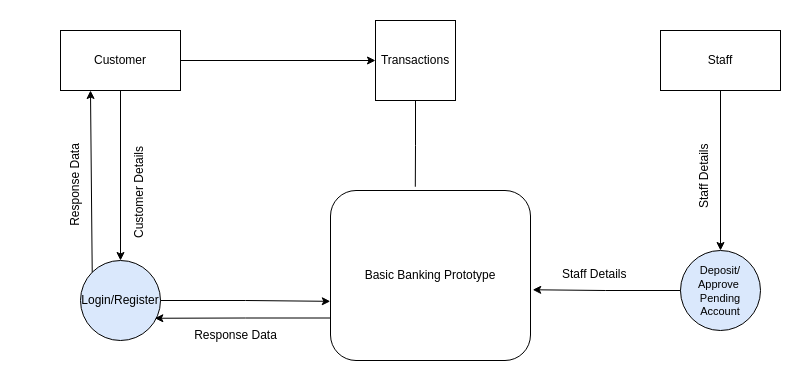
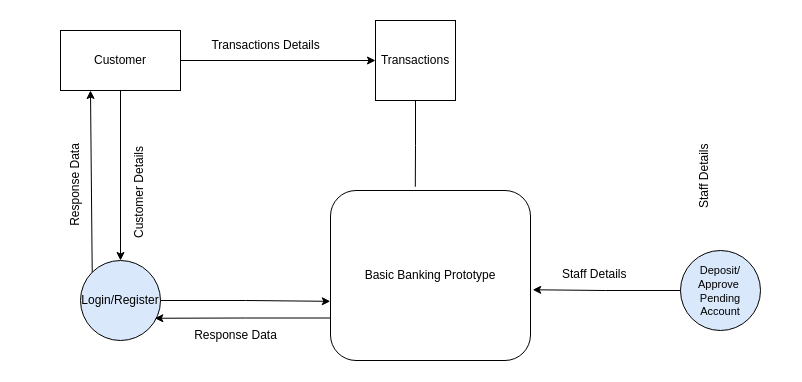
+ <mxCell id="16" value="Transactions Details" style="text;html=1;align=center;verticalAlign=middle;resizable=0;points=[];autosize=1;strokeColor=none;fillColor=none;" vertex="1" parent="1"><mxGeometry x="200" y="30" width="130" height="30" as="geometry" /></mxCell>
- <mxCell id="7" value="Staff" style="rounded=0;whiteSpace=wrap;html=1;" vertex="1" parent="1"><mxGeometry x="660" y="30" width="120" height="60" as="geometry" /></mxCell>
- <mxCell id="6" style="edgeStyle=orthogonalEdgeStyle;rounded=0;orthogonalLoop=1;jettySize=auto;html=1;entryX=0.5;entryY=0;entryDx=0;entryDy=0;" edge="1" parent="1" source="7" target="9"><mxGeometry relative="1" as="geometry" /></mxCell>
